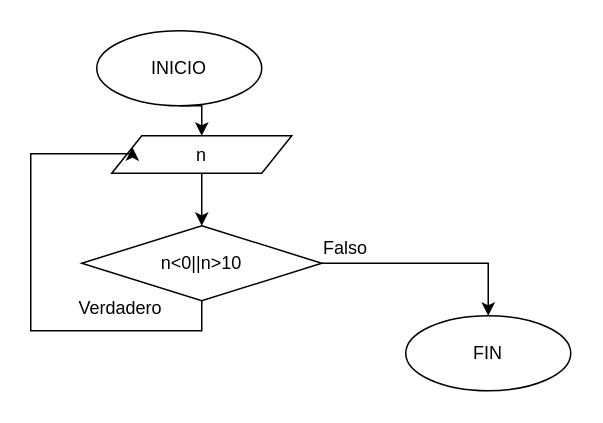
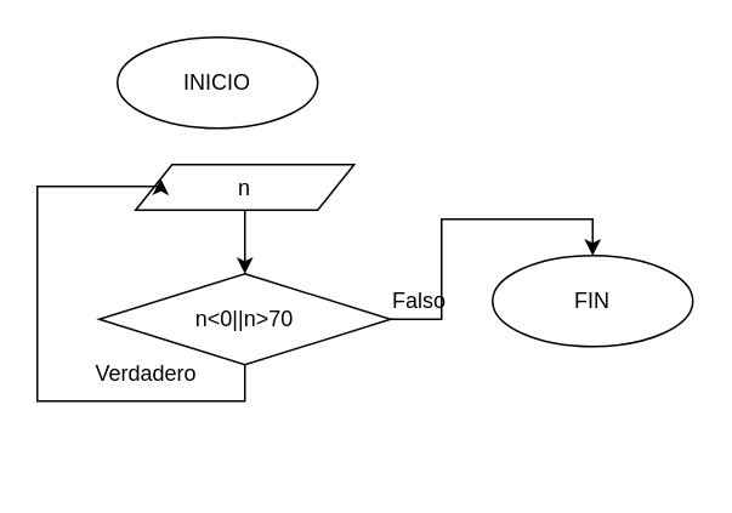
- <mxCell id="2" style="edgeStyle=orthogonalEdgeStyle;rounded=0;orthogonalLoop=1;jettySize=auto;html=1;exitX=0.5;exitY=1;exitDx=0;exitDy=0;entryX=0.5;entryY=0;entryDx=0;entryDy=0;" parent="1" source="3" target="6" edge="1"><mxGeometry relative="1" as="geometry" /></mxCell>
- <mxCell id="9" value="n&amp;lt;0||n&amp;gt;10" style="rhombus;whiteSpace=wrap;html=1;" parent="1" vertex="1"><mxGeometry x="54" y="150" width="160" height="50" as="geometry" /></mxCell>
+ <mxCell id="9" value="n&amp;lt;0||n&amp;gt;70" style="rhombus;whiteSpace=wrap;html=1;" parent="1" vertex="1"><mxGeometry x="54" y="150" width="160" height="50" as="geometry" /></mxCell>
- <mxCell id="4" value="FIN" style="ellipse;whiteSpace=wrap;html=1;" parent="1" vertex="1"><mxGeometry x="270" y="210" width="110" height="50" as="geometry" /></mxCell>
+ <mxCell id="4" value="FIN" style="ellipse;whiteSpace=wrap;html=1;" parent="1" vertex="1"><mxGeometry x="270" y="140" width="110" height="50" as="geometry" /></mxCell>
